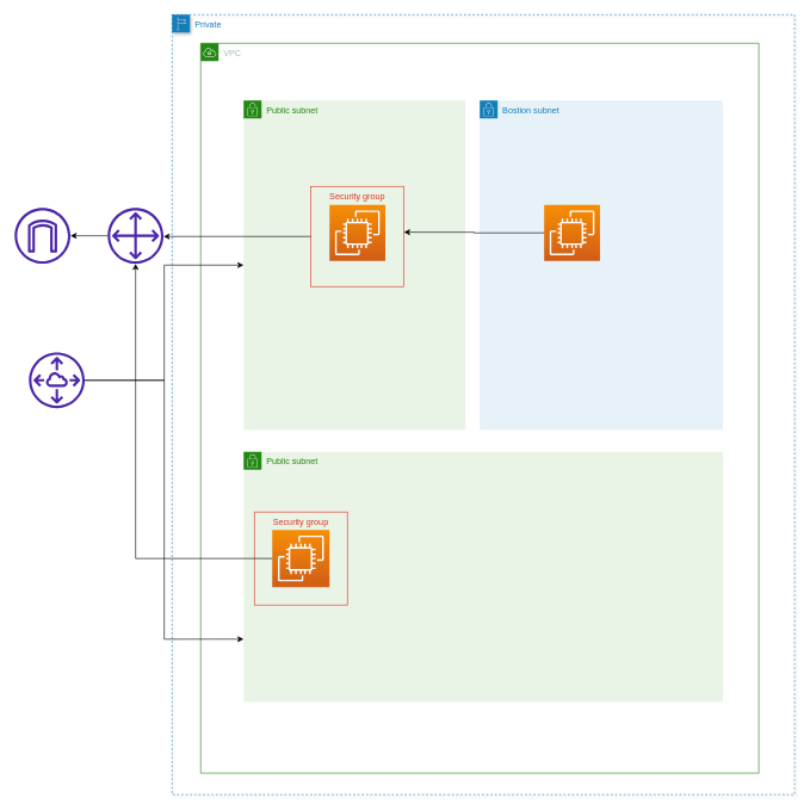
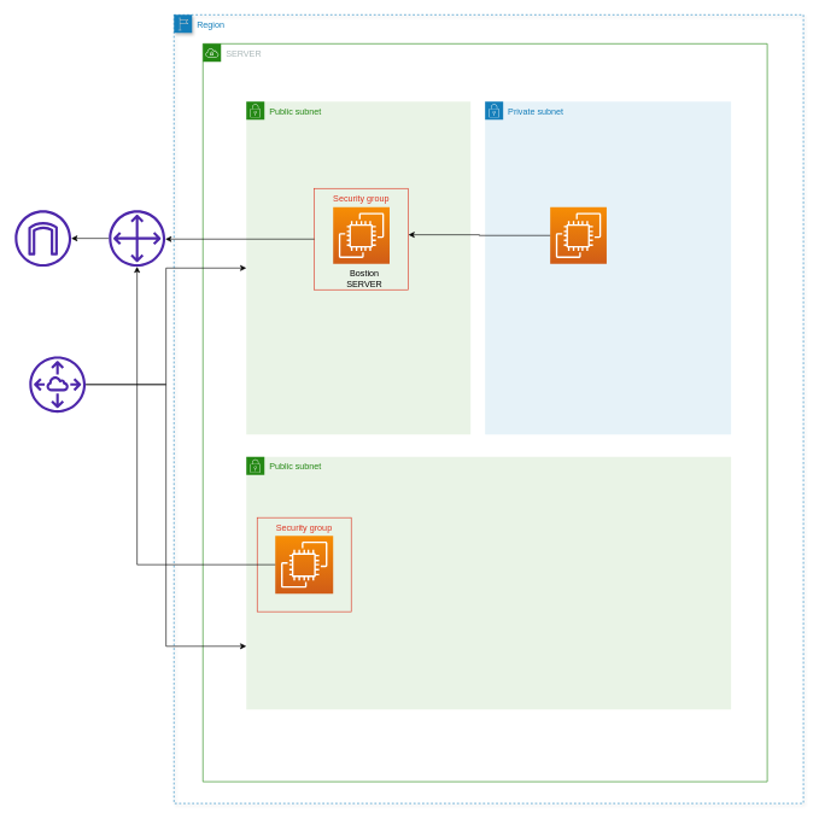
- <mxCell id="3" value="Private" style="points=[[0,0],[0.25,0],[0.5,0],[0.75,0],[1,0],[1,0.25],[1,0.5],[1,0.75],[1,1],[0.75,1],[0.5,1],[0.25,1],[0,1],[0,0.75],[0,0.5],[0,0.25]];outlineConnect=0;gradientColor=none;html=1;whiteSpace=wrap;fontSize=12;fontStyle=0;container=1;pointerEvents=0;collapsible=0;recursiveResize=0;shape=mxgraph.aws4.group;grIcon=mxgraph.aws4.group_region;strokeColor=#147EBA;fillColor=none;verticalAlign=top;align=left;spacingLeft=30;fontColor=#147EBA;dashed=1;shadow=1;" vertex="1" parent="1"><mxGeometry width="870" height="1090" as="geometry" x="240" y="20" /></mxCell>
+ <mxCell id="3" value="Region" style="points=[[0,0],[0.25,0],[0.5,0],[0.75,0],[1,0],[1,0.25],[1,0.5],[1,0.75],[1,1],[0.75,1],[0.5,1],[0.25,1],[0,1],[0,0.75],[0,0.5],[0,0.25]];outlineConnect=0;gradientColor=none;html=1;whiteSpace=wrap;fontSize=12;fontStyle=0;container=1;pointerEvents=0;collapsible=0;recursiveResize=0;shape=mxgraph.aws4.group;grIcon=mxgraph.aws4.group_region;strokeColor=#147EBA;fillColor=none;verticalAlign=top;align=left;spacingLeft=30;fontColor=#147EBA;dashed=1;shadow=1;" vertex="1" parent="1"><mxGeometry width="870" height="1090" as="geometry" x="240" y="20" /></mxCell>
- <mxCell id="2" value="VPC" style="points=[[0,0],[0.25,0],[0.5,0],[0.75,0],[1,0],[1,0.25],[1,0.5],[1,0.75],[1,1],[0.75,1],[0.5,1],[0.25,1],[0,1],[0,0.75],[0,0.5],[0,0.25]];outlineConnect=0;gradientColor=none;html=1;whiteSpace=wrap;fontSize=12;fontStyle=0;container=1;pointerEvents=0;collapsible=0;recursiveResize=0;shape=mxgraph.aws4.group;grIcon=mxgraph.aws4.group_vpc;strokeColor=#248814;fillColor=none;verticalAlign=top;align=left;spacingLeft=30;fontColor=#AAB7B8;dashed=0;" vertex="1" parent="1"><mxGeometry x="280" y="60" width="780" height="1020" as="geometry" /></mxCell>
+ <mxCell id="2" value="SERVER" style="points=[[0,0],[0.25,0],[0.5,0],[0.75,0],[1,0],[1,0.25],[1,0.5],[1,0.75],[1,1],[0.75,1],[0.5,1],[0.25,1],[0,1],[0,0.75],[0,0.5],[0,0.25]];outlineConnect=0;gradientColor=none;html=1;whiteSpace=wrap;fontSize=12;fontStyle=0;container=1;pointerEvents=0;collapsible=0;recursiveResize=0;shape=mxgraph.aws4.group;grIcon=mxgraph.aws4.group_vpc;strokeColor=#248814;fillColor=none;verticalAlign=top;align=left;spacingLeft=30;fontColor=#AAB7B8;dashed=0;" vertex="1" parent="1"><mxGeometry x="280" y="60" width="780" height="1020" as="geometry" /></mxCell>
- <mxCell id="8" value="Bostion subnet" style="points=[[0,0],[0.25,0],[0.5,0],[0.75,0],[1,0],[1,0.25],[1,0.5],[1,0.75],[1,1],[0.75,1],[0.5,1],[0.25,1],[0,1],[0,0.75],[0,0.5],[0,0.25]];outlineConnect=0;gradientColor=none;html=1;whiteSpace=wrap;fontSize=12;fontStyle=0;container=1;pointerEvents=0;collapsible=0;recursiveResize=0;shape=mxgraph.aws4.group;grIcon=mxgraph.aws4.group_security_group;grStroke=0;strokeColor=#147EBA;fillColor=#E6F2F8;verticalAlign=top;align=left;spacingLeft=30;fontColor=#147EBA;dashed=0;" vertex="1" parent="1"><mxGeometry x="670" y="140" width="340" height="460" as="geometry" /></mxCell>
+ <mxCell id="8" value="Private subnet" style="points=[[0,0],[0.25,0],[0.5,0],[0.75,0],[1,0],[1,0.25],[1,0.5],[1,0.75],[1,1],[0.75,1],[0.5,1],[0.25,1],[0,1],[0,0.75],[0,0.5],[0,0.25]];outlineConnect=0;gradientColor=none;html=1;whiteSpace=wrap;fontSize=12;fontStyle=0;container=1;pointerEvents=0;collapsible=0;recursiveResize=0;shape=mxgraph.aws4.group;grIcon=mxgraph.aws4.group_security_group;grStroke=0;strokeColor=#147EBA;fillColor=#E6F2F8;verticalAlign=top;align=left;spacingLeft=30;fontColor=#147EBA;dashed=0;" vertex="1" parent="1"><mxGeometry x="670" y="140" width="340" height="460" as="geometry" /></mxCell>
+ <mxCell id="7" value="Bostion SERVER" style="text;strokeColor=none;align=center;fillColor=none;html=1;verticalAlign=middle;whiteSpace=wrap;rounded=0;" vertex="1" parent="4"><mxGeometry x="123" y="230" width="81" height="30" as="geometry" /></mxCell>
